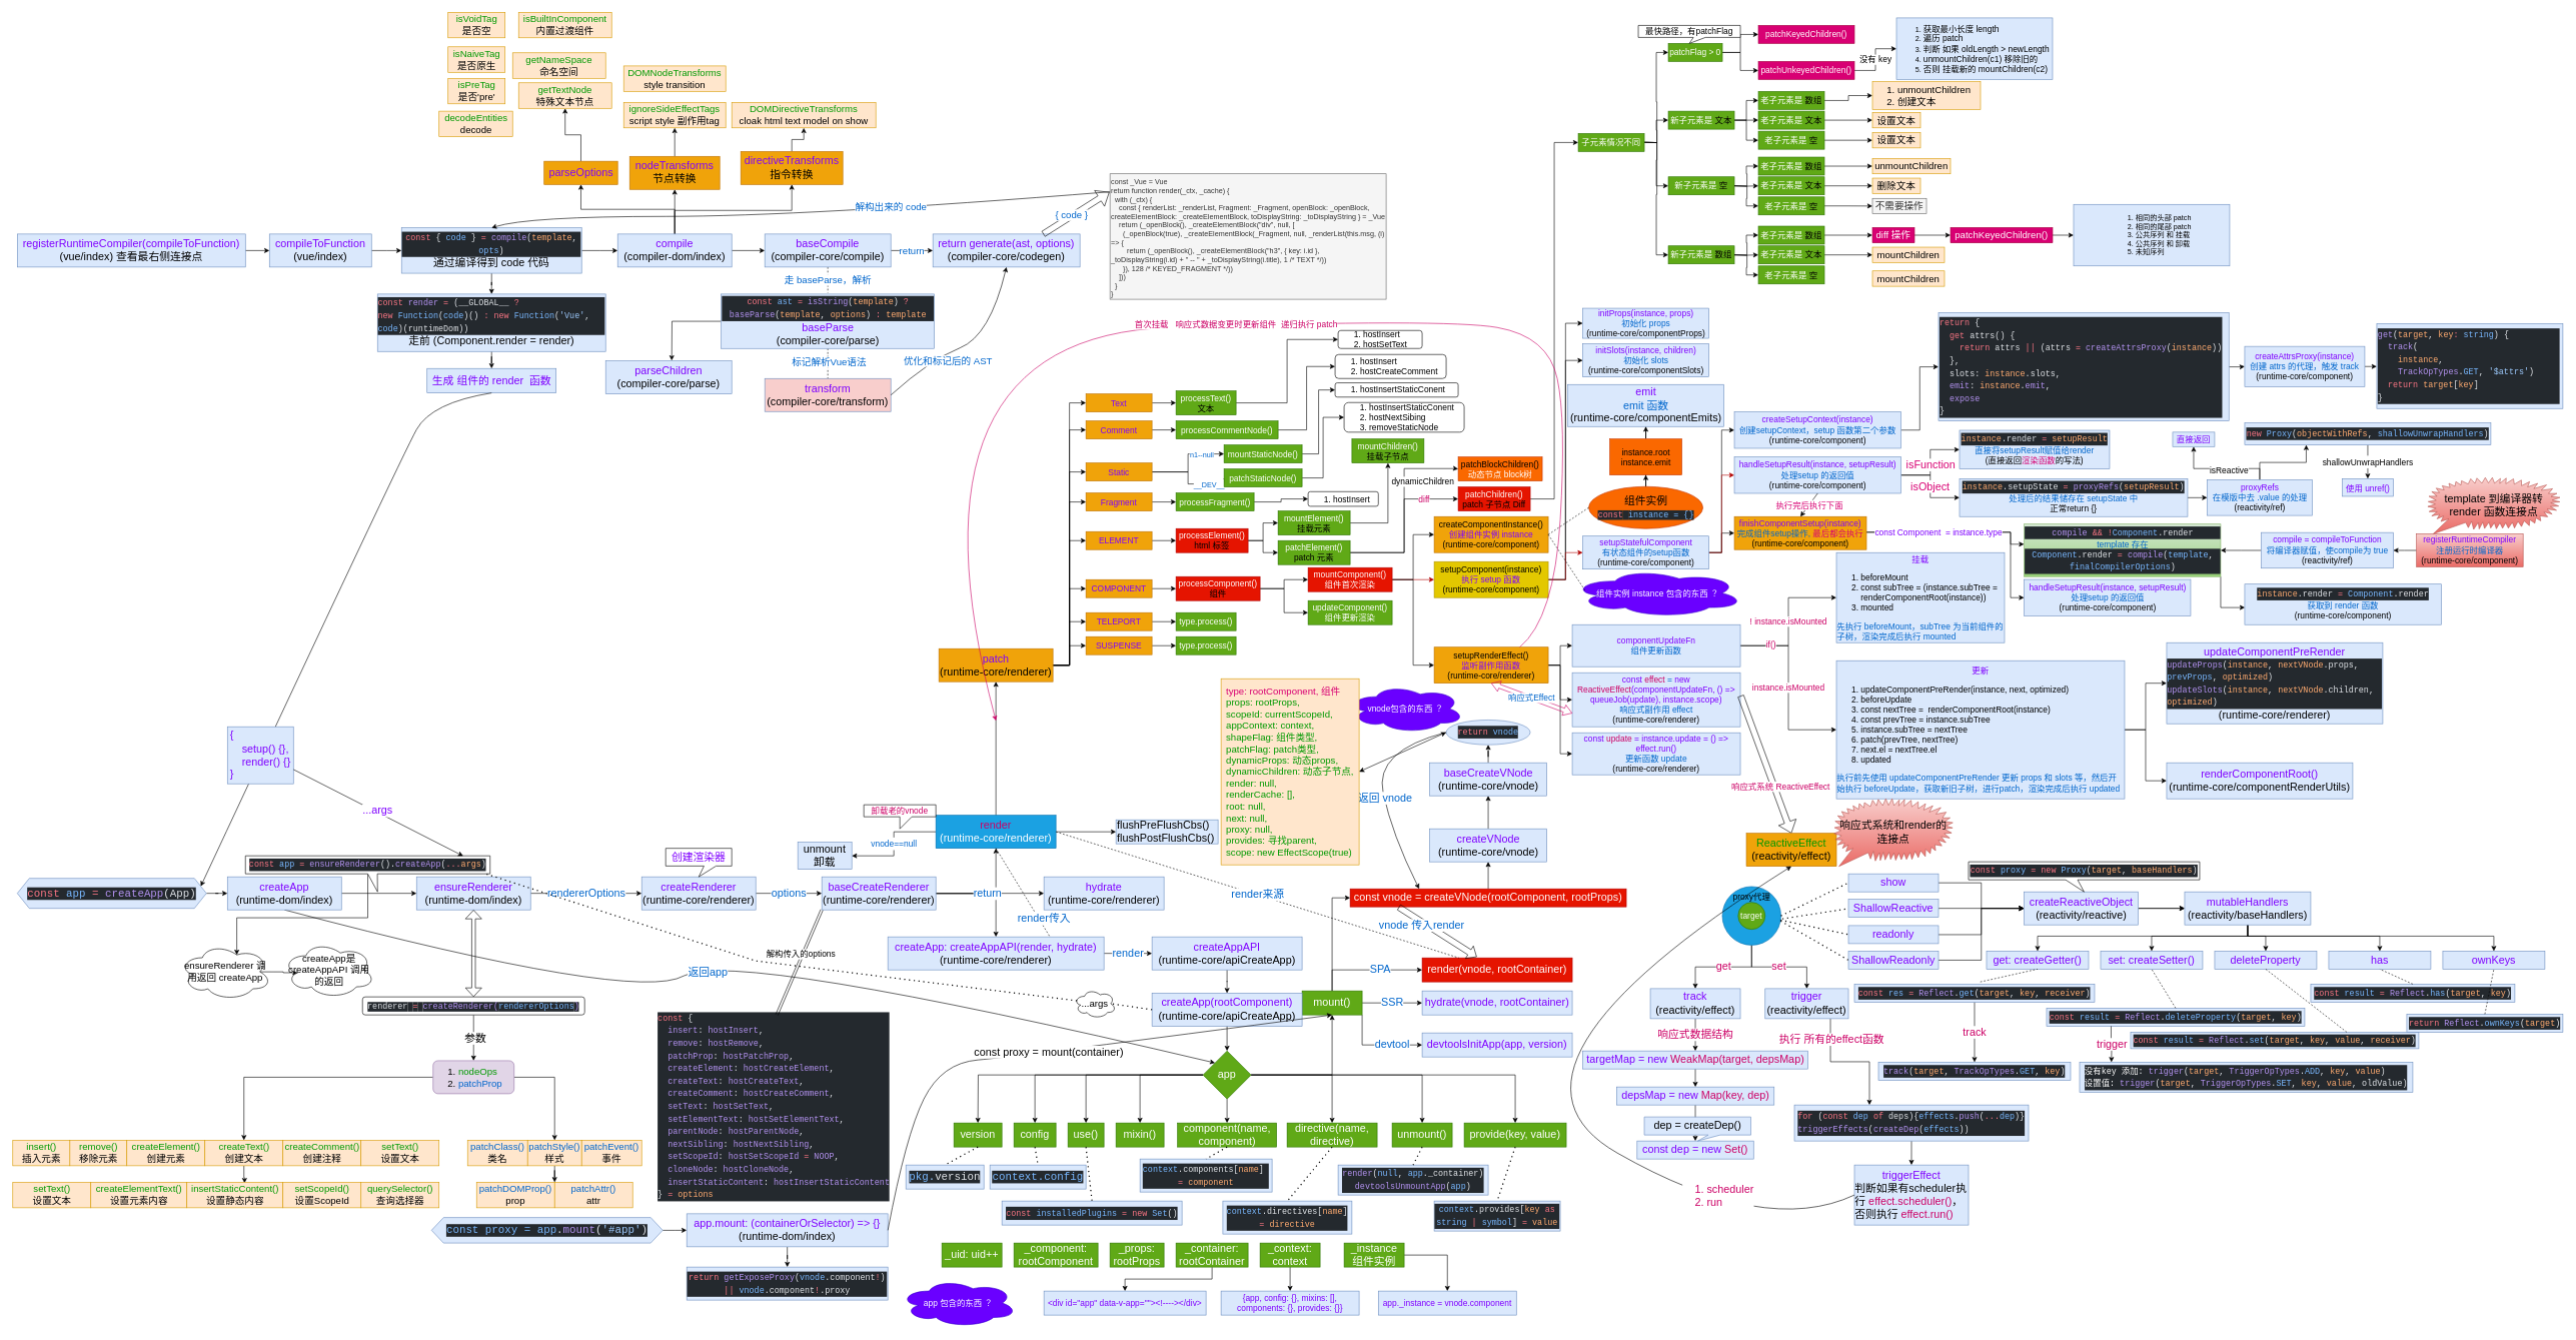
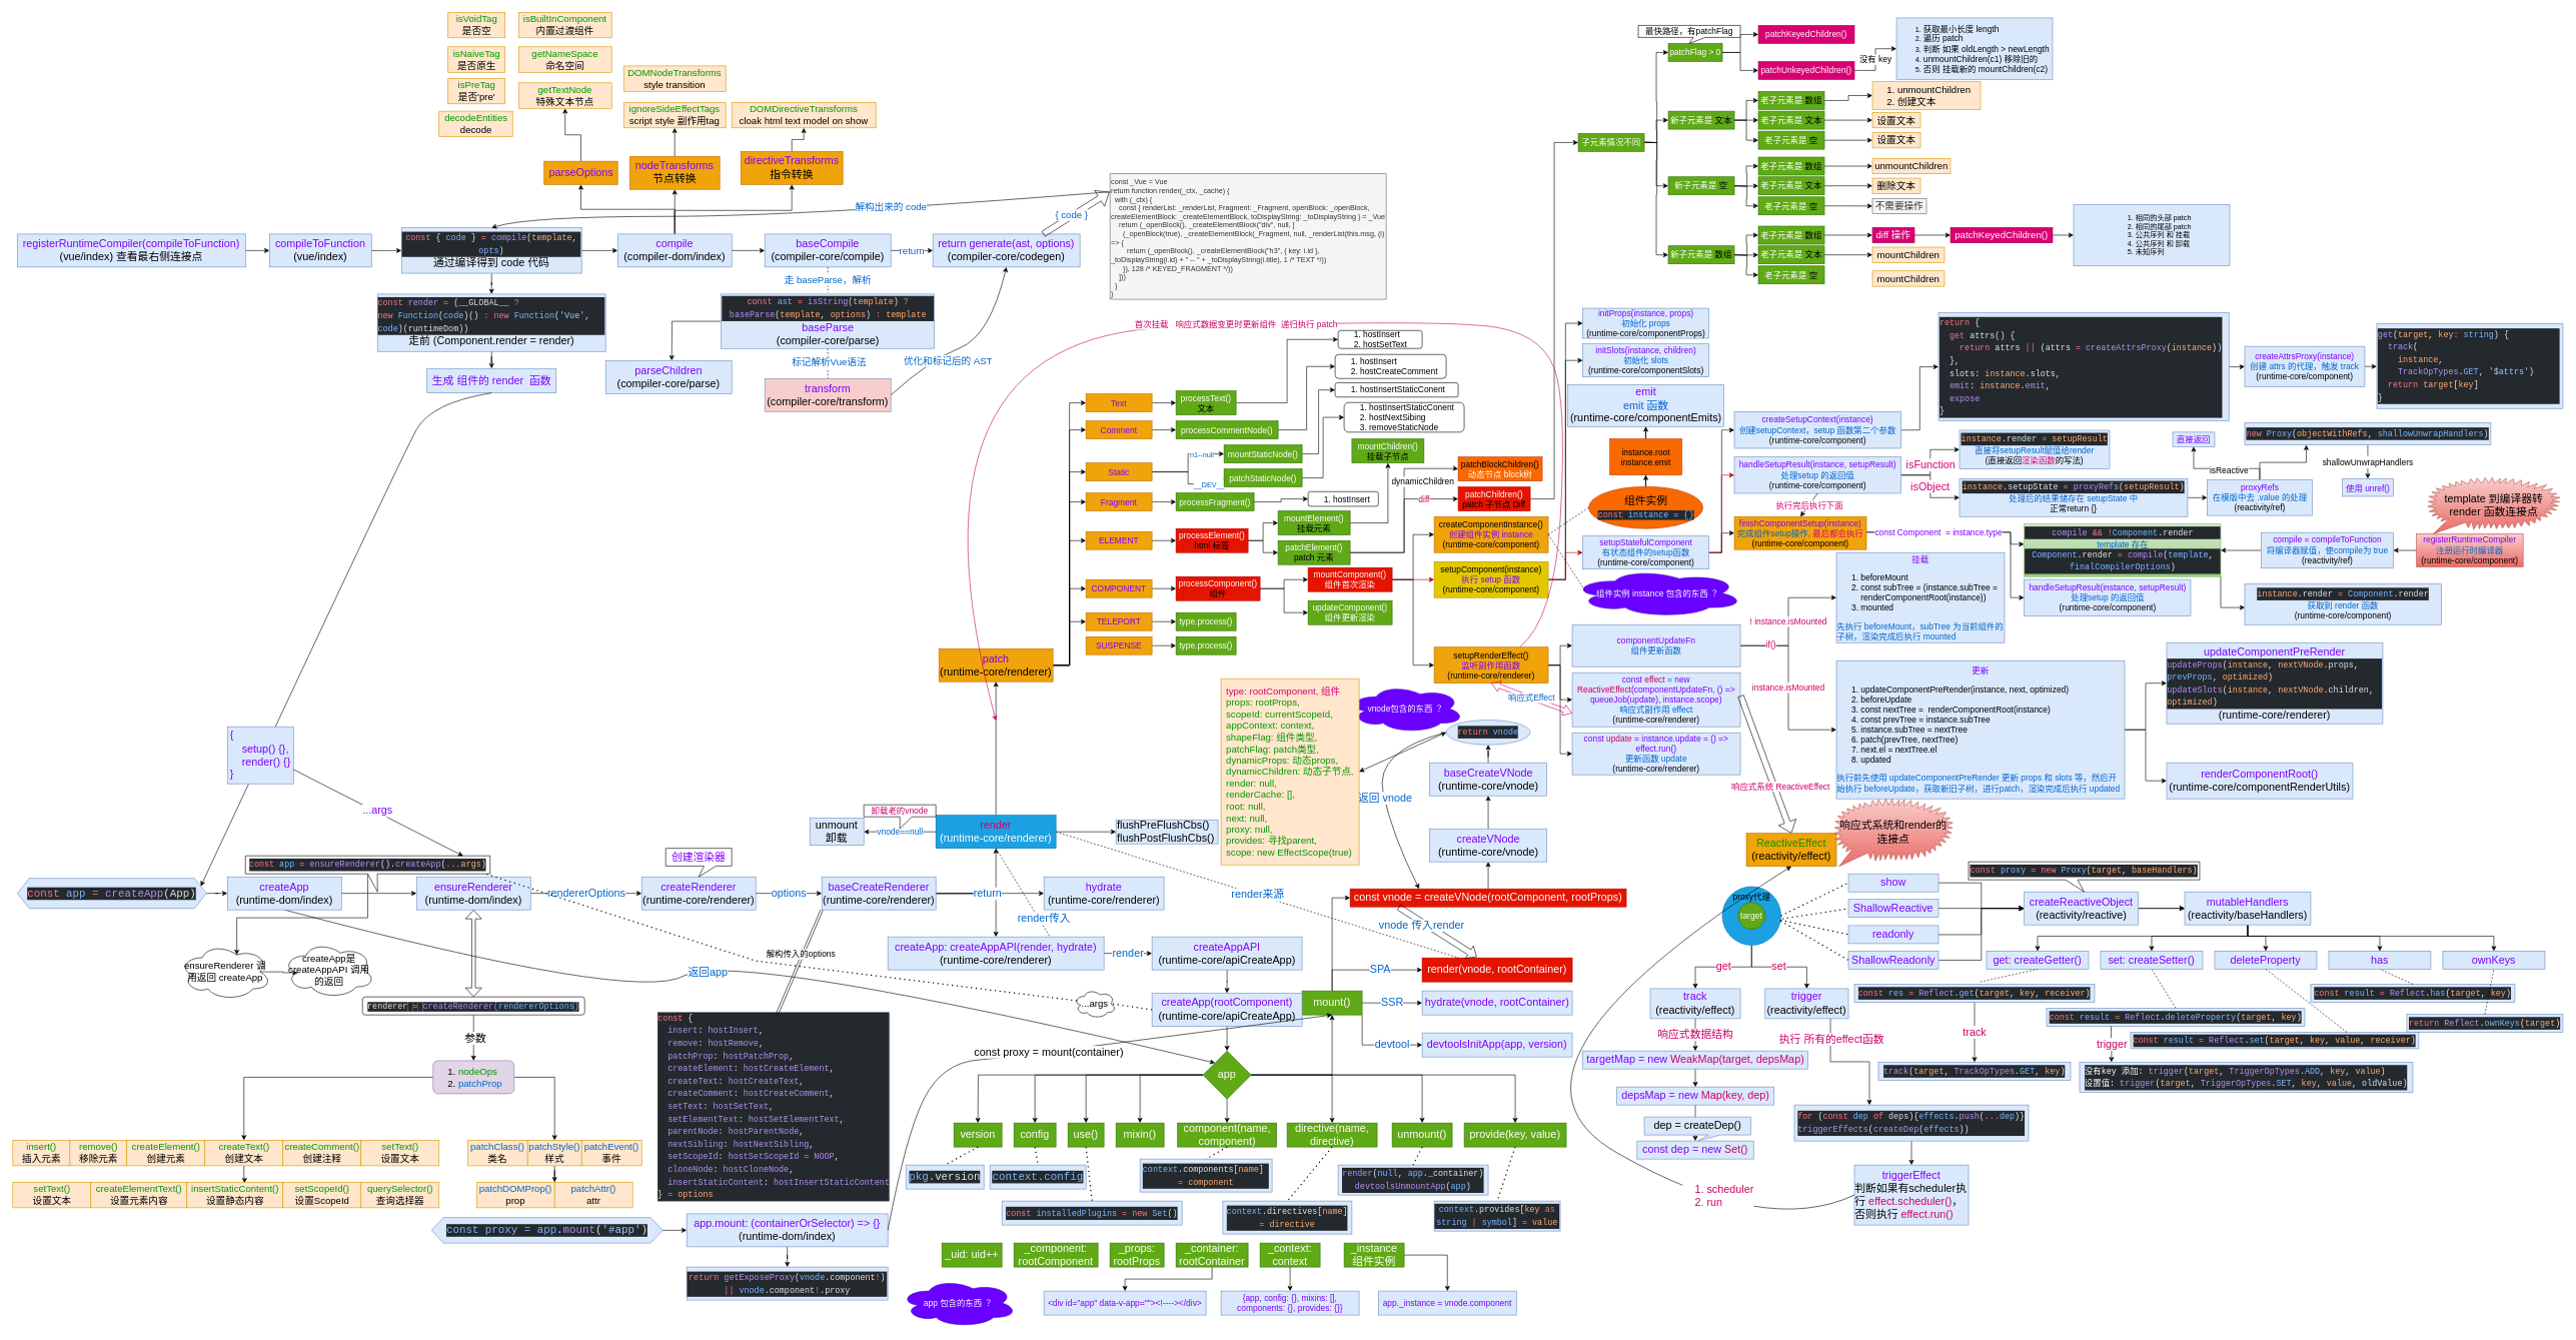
- <mxCell id="450" value="&lt;font color=&quot;#009900&quot;&gt;getNameSpace&lt;/font&gt;&lt;br&gt;命名空间" style="whiteSpace=wrap;html=1;fontSize=16;align=center;rounded=0;fillColor=#ffe6cc;strokeColor=#d79b00;" vertex="1" parent="1"><mxGeometry x="853" y="87.5" width="155" height="42.5" as="geometry" /></mxCell>
+ <mxCell id="450" value="&lt;font color=&quot;#009900&quot;&gt;getNameSpace&lt;/font&gt;&lt;br&gt;命名空间" style="whiteSpace=wrap;html=1;fontSize=16;align=center;rounded=0;fillColor=#ffe6cc;strokeColor=#d79b00;" vertex="1" parent="1"><mxGeometry x="863" y="77.5" width="155" height="42.5" as="geometry" /></mxCell>
- <mxCell id="111" style="edgeStyle=orthogonalEdgeStyle;rounded=0;orthogonalLoop=1;jettySize=auto;html=1;entryX=0;entryY=0.5;entryDx=0;entryDy=0;fontSize=14;fontColor=#0066CC;" parent="1" source="112" target="133" edge="1"><mxGeometry relative="1" as="geometry" /></mxCell>
- <mxCell id="113" value="&lt;font style=&quot;font-size: 18px;&quot;&gt;unmount&lt;br&gt;卸载&lt;br&gt;&lt;/font&gt;" style="whiteSpace=wrap;html=1;fillColor=#dae8fc;strokeColor=#6c8ebf;" parent="1" vertex="1"><mxGeometry x="1328" y="1402.5" width="90" height="45" as="geometry" /></mxCell>
+ <mxCell id="113" value="&lt;font style=&quot;font-size: 18px;&quot;&gt;unmount&lt;br&gt;卸载&lt;br&gt;&lt;/font&gt;" style="whiteSpace=wrap;html=1;fillColor=#dae8fc;strokeColor=#6c8ebf;" parent="1" vertex="1"><mxGeometry x="1348" y="1362.5" width="90" height="45" as="geometry" /></mxCell>
